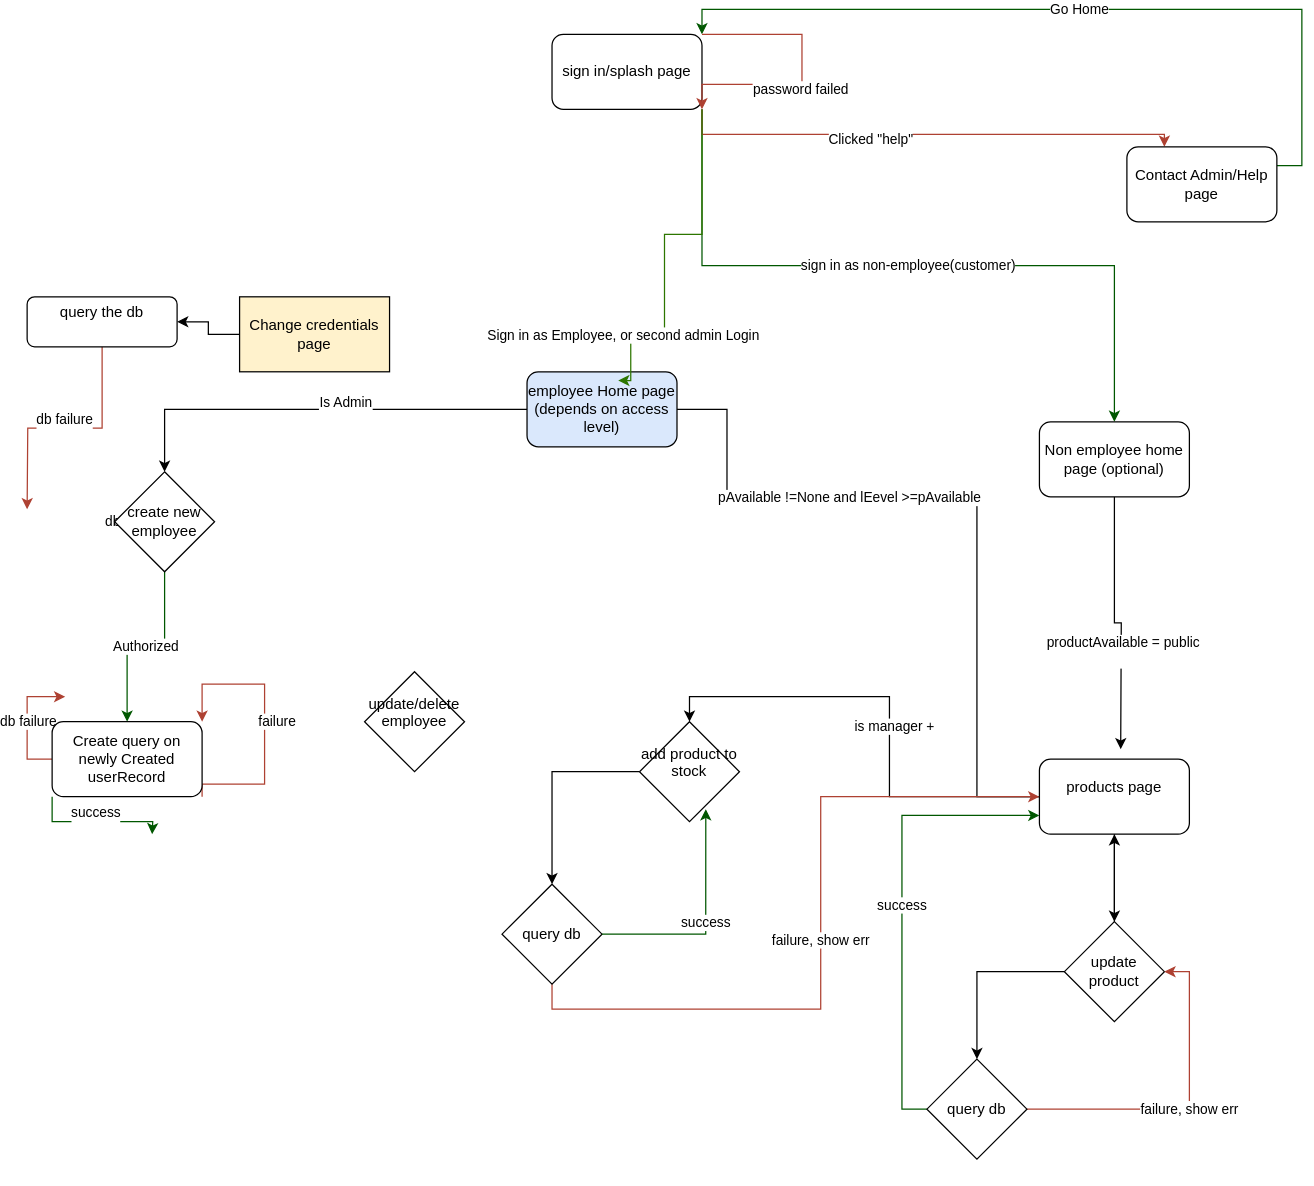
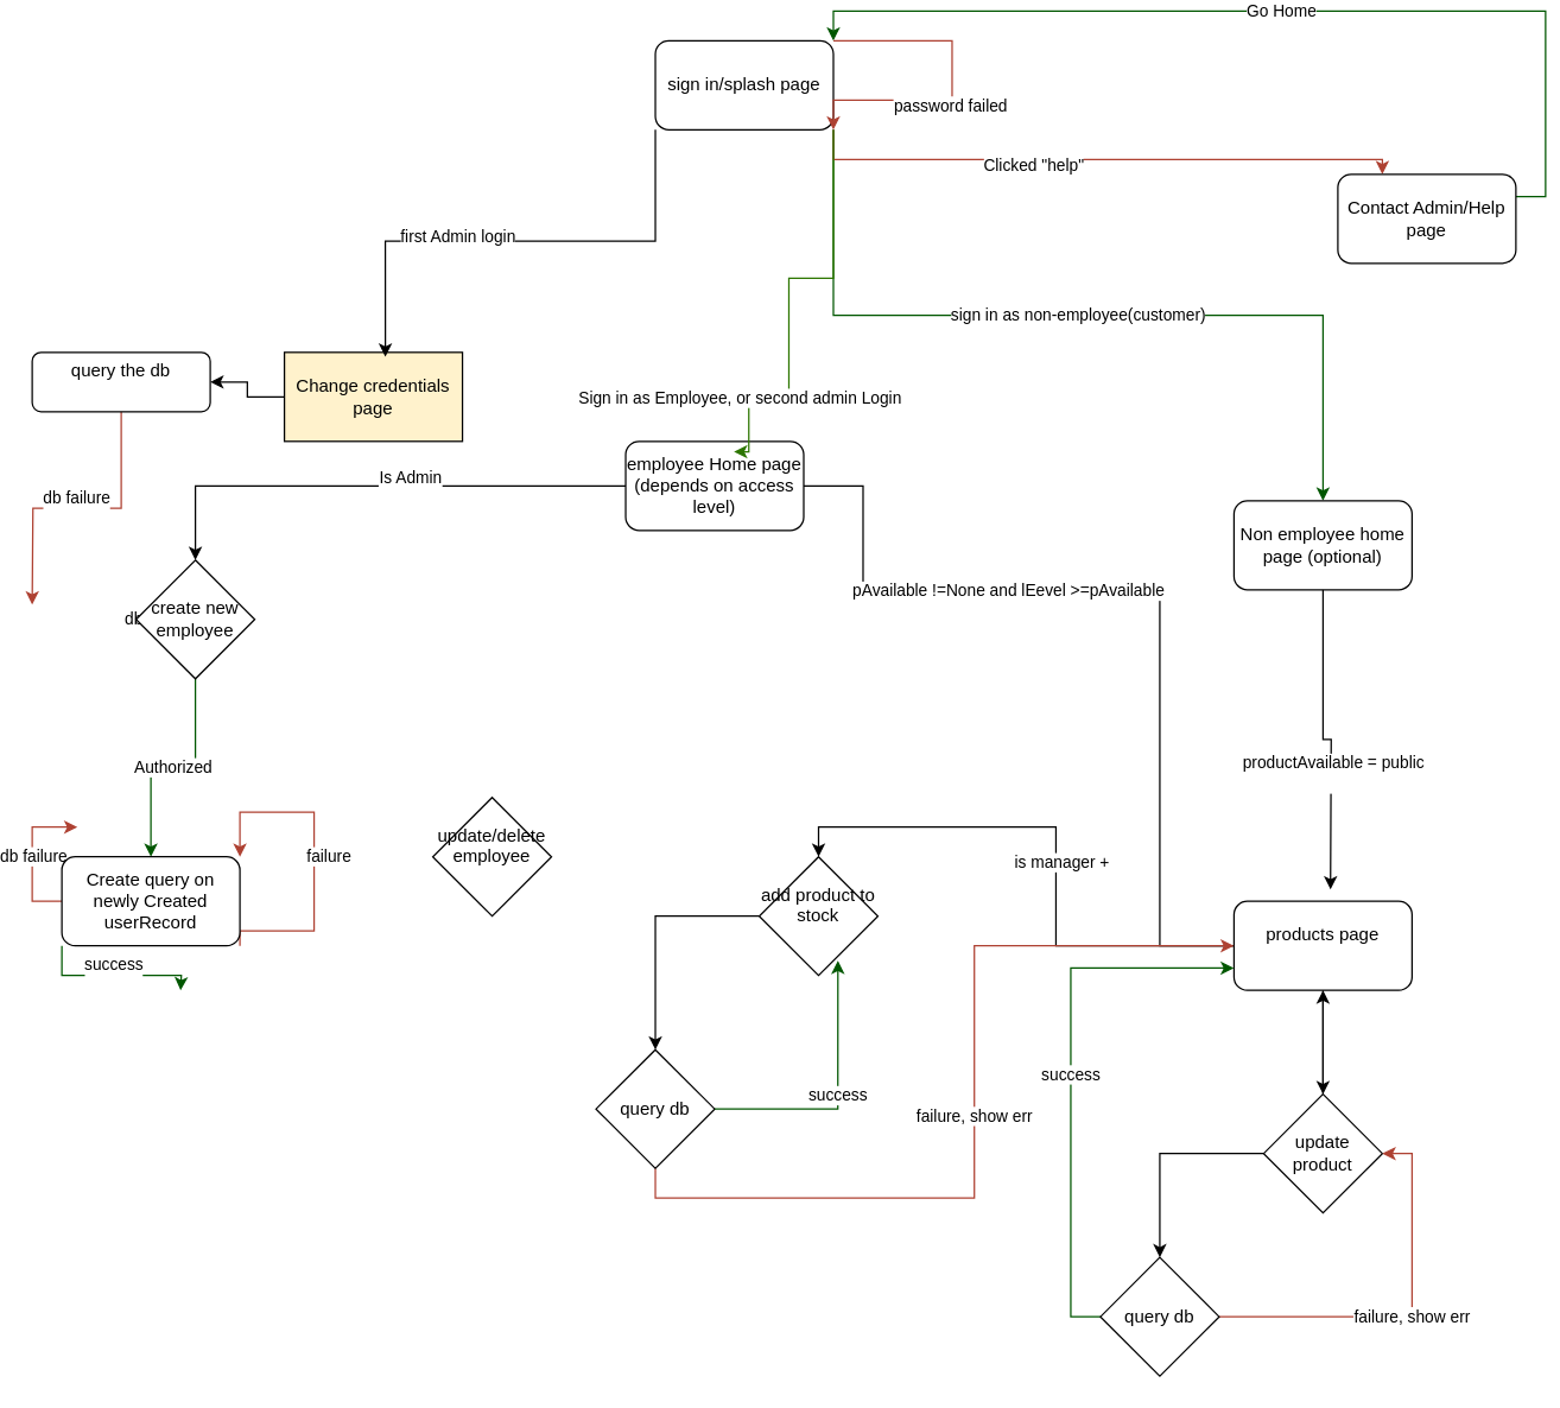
+ <mxCell id="15" style="edgeStyle=orthogonalEdgeStyle;rounded=0;orthogonalLoop=1;jettySize=auto;html=1;exitX=0;exitY=1;exitDx=0;exitDy=0;entryX=0.567;entryY=0.05;entryDx=0;entryDy=0;entryPerimeter=0;" edge="1" parent="1" source="5" target="14"><mxGeometry relative="1" as="geometry" /></mxCell>
+ <mxCell id="16" value="first Admin login " style="edgeLabel;html=1;align=center;verticalAlign=middle;resizable=0;points=[];" vertex="1" connectable="0" parent="15"><mxGeometry x="0.248" y="-4" relative="1" as="geometry"><mxPoint as="offset" /></mxGeometry></mxCell>
- <mxCell id="10" value="employee Home page (depends on access level)" style="rounded=1;whiteSpace=wrap;html=1;fillColor=#dae8fc;" vertex="1" parent="1"><mxGeometry x="420" y="290" width="120" height="60" as="geometry" /></mxCell>
+ <mxCell id="10" value="employee Home page (depends on access level)" style="rounded=1;whiteSpace=wrap;html=1;" vertex="1" parent="1"><mxGeometry x="420" y="290" width="120" height="60" as="geometry" /></mxCell>
